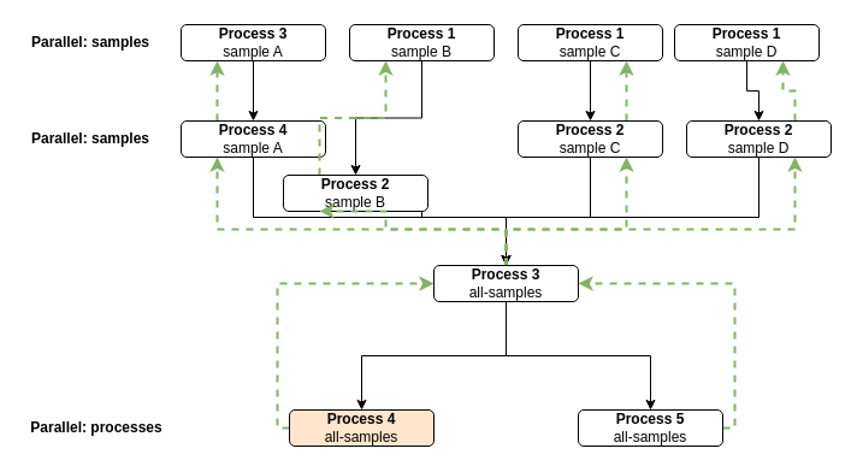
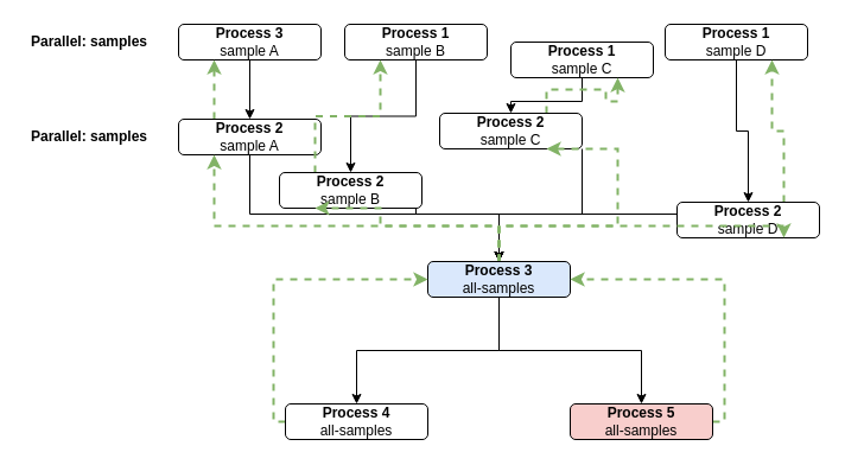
- <mxCell id="7" value="&lt;b&gt;Process 1&lt;/b&gt;&lt;br&gt;sample C" style="rounded=1;whiteSpace=wrap;html=1;" vertex="1" parent="1"><mxGeometry x="430" y="20" width="120" height="30" as="geometry" /></mxCell>
+ <mxCell id="7" value="&lt;b&gt;Process 1&lt;/b&gt;&lt;br&gt;sample C" style="rounded=1;whiteSpace=wrap;html=1;" vertex="1" parent="1"><mxGeometry x="430" y="35" width="120" height="30" as="geometry" /></mxCell>
- <mxCell id="12" value="&lt;b&gt;Process 4&lt;/b&gt;&lt;br&gt;sample A" style="rounded=1;whiteSpace=wrap;html=1;" vertex="1" parent="1"><mxGeometry x="150" y="100" width="120" height="30" as="geometry" /></mxCell>
+ <mxCell id="12" value="&lt;b&gt;Process 2&lt;/b&gt;&lt;br&gt;sample A" style="rounded=1;whiteSpace=wrap;html=1;" vertex="1" parent="1"><mxGeometry x="150" y="100" width="120" height="30" as="geometry" /></mxCell>
- <mxCell id="18" value="&lt;b&gt;Process 2&lt;/b&gt;&lt;br&gt;sample C" style="rounded=1;whiteSpace=wrap;html=1;" vertex="1" parent="1"><mxGeometry x="430" y="100" width="120" height="30" as="geometry" /></mxCell>
+ <mxCell id="18" value="&lt;b&gt;Process 2&lt;/b&gt;&lt;br&gt;sample C" style="rounded=1;whiteSpace=wrap;html=1;" vertex="1" parent="1"><mxGeometry x="370" y="95" width="120" height="30" as="geometry" /></mxCell>
- <mxCell id="21" value="&lt;b&gt;Process 2&lt;/b&gt;&lt;br&gt;sample D" style="rounded=1;whiteSpace=wrap;html=1;" vertex="1" parent="1"><mxGeometry x="570" y="100" width="120" height="30" as="geometry" /></mxCell>
+ <mxCell id="21" value="&lt;b&gt;Process 2&lt;/b&gt;&lt;br&gt;sample D" style="rounded=1;whiteSpace=wrap;html=1;" vertex="1" parent="1"><mxGeometry x="570" y="170" width="120" height="30" as="geometry" /></mxCell>
- <mxCell id="28" value="&lt;b&gt;Process 3&lt;/b&gt;&lt;br&gt;all-samples" style="rounded=1;whiteSpace=wrap;html=1;" vertex="1" parent="1"><mxGeometry x="360" y="220" width="120" height="30" as="geometry" /></mxCell>
+ <mxCell id="28" value="&lt;b&gt;Process 3&lt;/b&gt;&lt;br&gt;all-samples" style="rounded=1;whiteSpace=wrap;html=1;fillColor=#dae8fc;" vertex="1" parent="1"><mxGeometry x="360" y="220" width="120" height="30" as="geometry" /></mxCell>
- <mxCell id="35" value="&lt;b&gt;Parallel: processes&lt;/b&gt;" style="text;html=1;strokeColor=none;fillColor=none;align=center;verticalAlign=middle;whiteSpace=wrap;rounded=0;" vertex="1" parent="1"><mxGeometry x="20" y="340" width="120" height="30" as="geometry" /></mxCell>
- <mxCell id="30" value="&lt;b&gt;Process 4&lt;/b&gt;&lt;br&gt;all-samples" style="rounded=1;whiteSpace=wrap;html=1;fillColor=#ffe6cc;" vertex="1" parent="1"><mxGeometry x="240" y="340" width="120" height="30" as="geometry" /></mxCell>
+ <mxCell id="30" value="&lt;b&gt;Process 4&lt;/b&gt;&lt;br&gt;all-samples" style="rounded=1;whiteSpace=wrap;html=1;" vertex="1" parent="1"><mxGeometry x="240" y="340" width="120" height="30" as="geometry" /></mxCell>
- <mxCell id="32" value="&lt;b&gt;Process 5&lt;/b&gt;&lt;br&gt;all-samples" style="rounded=1;whiteSpace=wrap;html=1;" vertex="1" parent="1"><mxGeometry x="480" y="340" width="120" height="30" as="geometry" /></mxCell>
+ <mxCell id="32" value="&lt;b&gt;Process 5&lt;/b&gt;&lt;br&gt;all-samples" style="rounded=1;whiteSpace=wrap;html=1;fillColor=#f8cecc;" vertex="1" parent="1"><mxGeometry x="480" y="340" width="120" height="30" as="geometry" /></mxCell>
